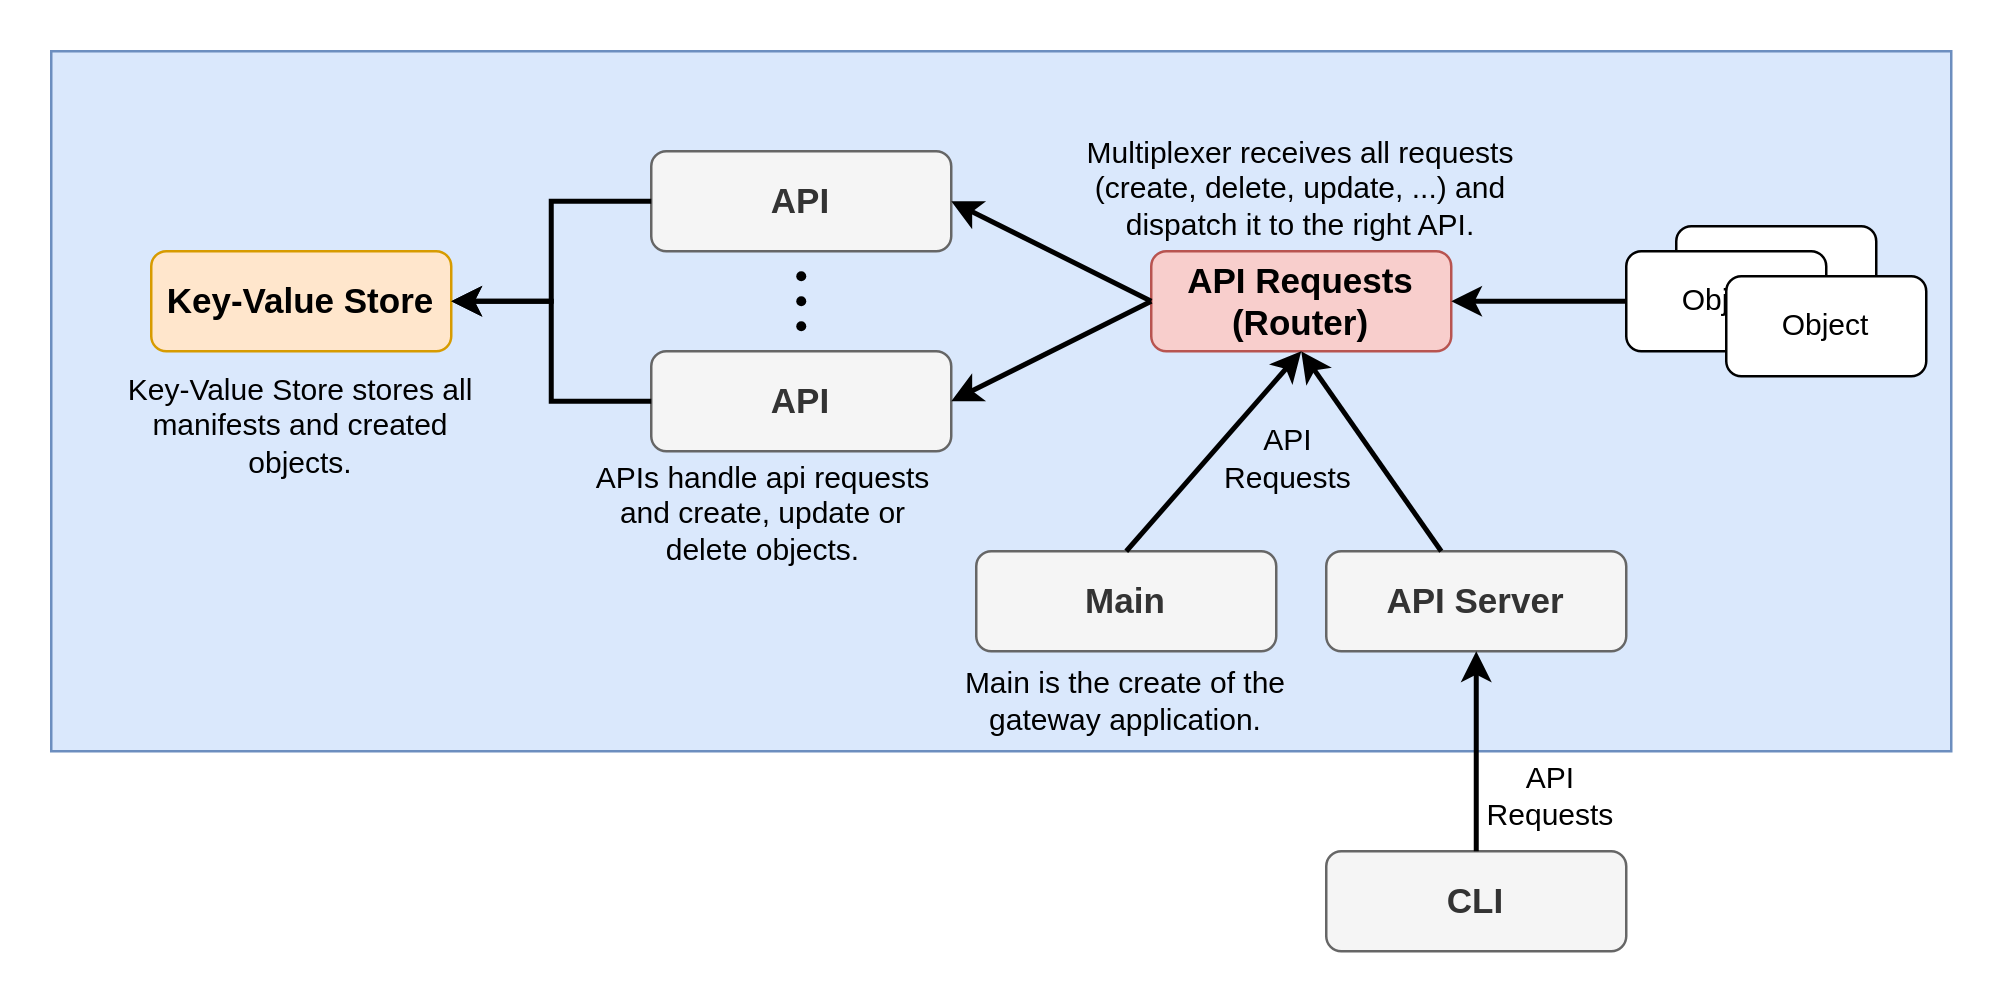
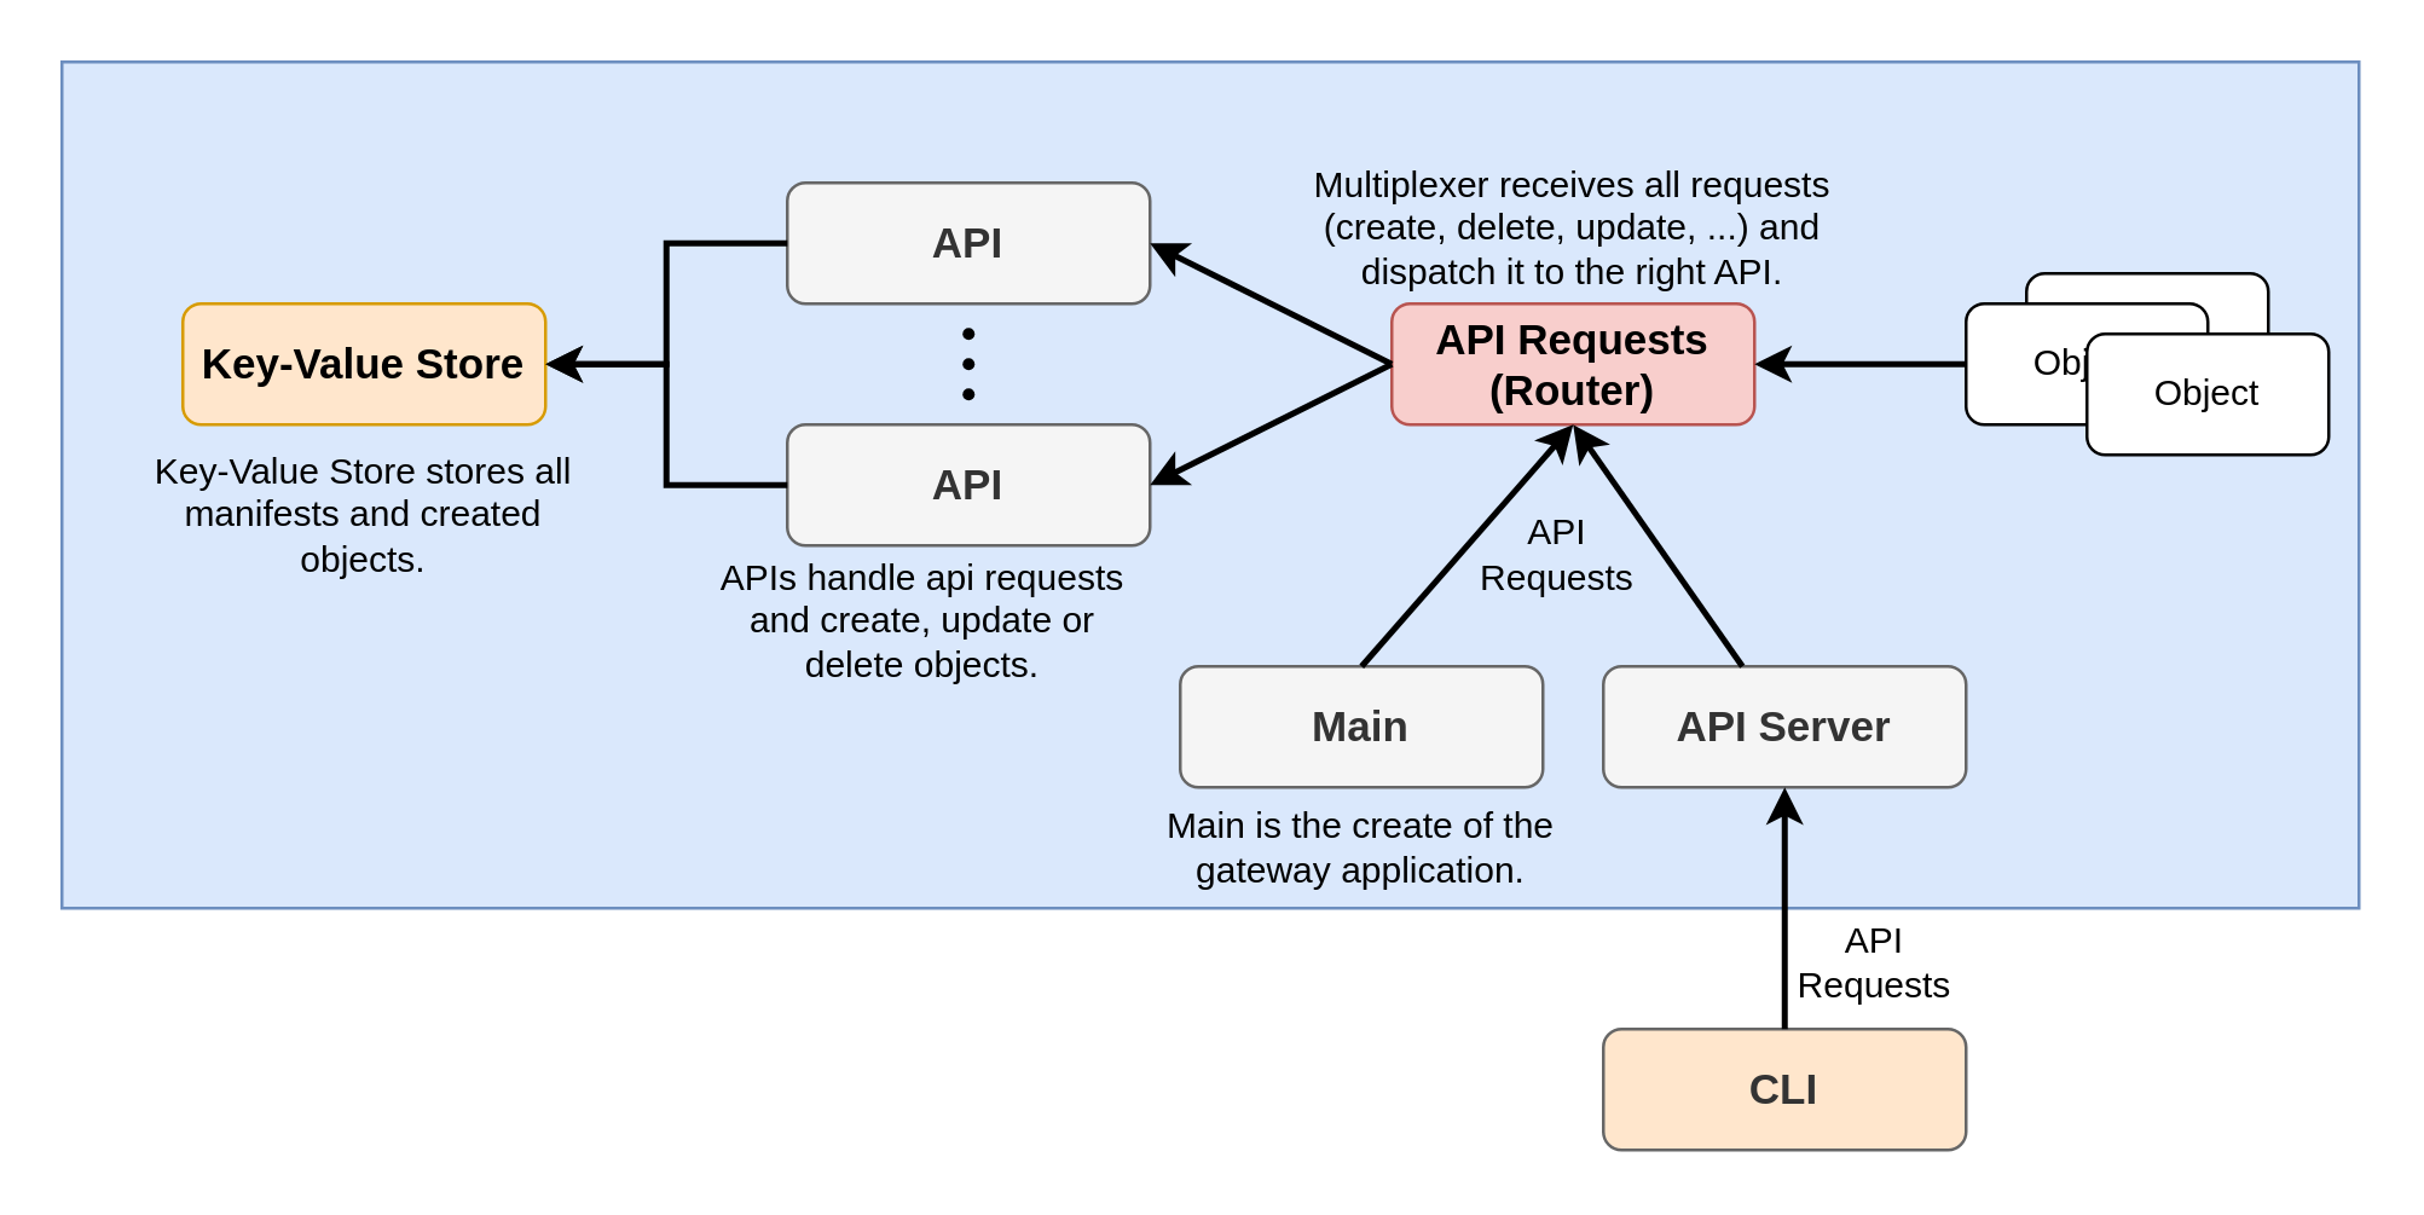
- <mxCell id="15" value="CLI" style="rounded=1;whiteSpace=wrap;html=1;fillColor=#f5f5f5;strokeColor=#666666;fontStyle=1;fontSize=14;fontColor=#333333;" parent="1" vertex="1"><mxGeometry x="530" y="340" width="120" height="40" as="geometry" /></mxCell>
+ <mxCell id="15" value="CLI" style="rounded=1;whiteSpace=wrap;html=1;fillColor=#ffe6cc;strokeColor=#666666;fontStyle=1;fontSize=14;fontColor=#333333;" parent="1" vertex="1"><mxGeometry x="530" y="340" width="120" height="40" as="geometry" /></mxCell>
